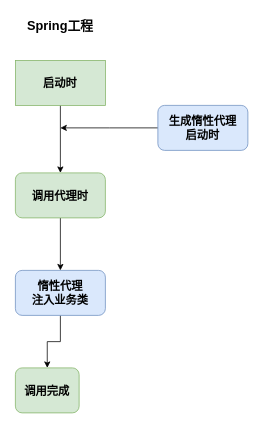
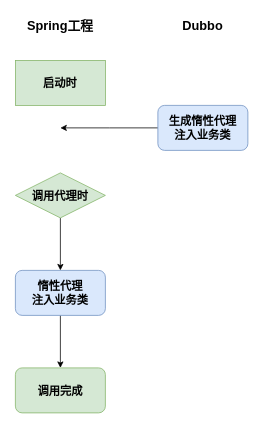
+ <mxCell id="6" value="&lt;font style=&quot;font-size: 17px;&quot;&gt;&lt;b&gt;Dubbo&lt;/b&gt;&lt;/font&gt;" style="text;html=1;strokeColor=none;fillColor=none;align=center;verticalAlign=middle;whiteSpace=wrap;rounded=0;" vertex="1" parent="1"><mxGeometry x="240" y="20" width="60" height="30" as="geometry" /></mxCell>
- <mxCell id="8" value="&lt;b&gt;&lt;font style=&quot;font-size: 15px;&quot;&gt;生成惰性代理&lt;br&gt;启动时&lt;br&gt;&lt;/font&gt;&lt;/b&gt;" style="rounded=1;whiteSpace=wrap;html=1;fillColor=#dae8fc;strokeColor=#6c8ebf;" vertex="1" parent="1"><mxGeometry x="210" y="140" width="120" height="60" as="geometry" /></mxCell>
+ <mxCell id="8" value="&lt;b&gt;&lt;font style=&quot;font-size: 15px;&quot;&gt;生成惰性代理&lt;br&gt;注入业务类&lt;br&gt;&lt;/font&gt;&lt;/b&gt;" style="rounded=1;whiteSpace=wrap;html=1;fillColor=#dae8fc;strokeColor=#6c8ebf;" vertex="1" parent="1"><mxGeometry x="210" y="140" width="120" height="60" as="geometry" /></mxCell>
- <mxCell id="2" style="edgeStyle=orthogonalEdgeStyle;rounded=0;orthogonalLoop=1;jettySize=auto;html=1;exitX=0.5;exitY=1;exitDx=0;exitDy=0;" edge="1" parent="1" source="3" target="5"><mxGeometry relative="1" as="geometry" /></mxCell>
- <mxCell id="5" value="&lt;font style=&quot;font-size: 15px;&quot;&gt;&lt;b&gt;调用代理时&lt;/b&gt;&lt;/font&gt;" style="rounded=1;whiteSpace=wrap;html=1;fillColor=#d5e8d4;strokeColor=#82b366;" vertex="1" parent="1"><mxGeometry x="20" y="230" width="120" height="60" as="geometry" /></mxCell>
+ <mxCell id="5" value="&lt;font style=&quot;font-size: 15px;&quot;&gt;&lt;b&gt;调用代理时&lt;/b&gt;&lt;/font&gt;" style="rhombus;whiteSpace=wrap;html=1;fillColor=#d5e8d4;strokeColor=#82b366;" vertex="1" parent="1"><mxGeometry x="20" y="230" width="120" height="60" as="geometry" /></mxCell>
- <mxCell id="12" value="&lt;font style=&quot;font-size: 15px;&quot;&gt;&lt;b&gt;调用完成&lt;/b&gt;&lt;/font&gt;" style="rounded=1;whiteSpace=wrap;html=1;fillColor=#d5e8d4;strokeColor=#82b366;" vertex="1" parent="1"><mxGeometry x="20" y="490" width="85" height="60" as="geometry" /></mxCell>
+ <mxCell id="12" value="&lt;font style=&quot;font-size: 15px;&quot;&gt;&lt;b&gt;调用完成&lt;/b&gt;&lt;/font&gt;" style="rounded=1;whiteSpace=wrap;html=1;fillColor=#d5e8d4;strokeColor=#82b366;" vertex="1" parent="1"><mxGeometry x="20" y="490" width="120" height="60" as="geometry" /></mxCell>
